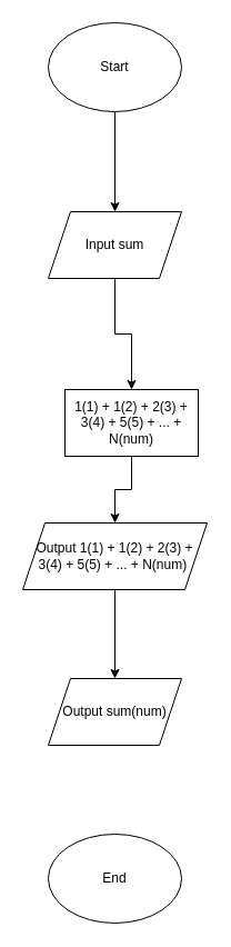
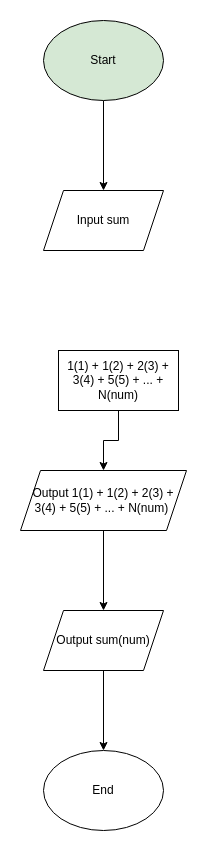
- <mxCell id="3" value="Start" style="ellipse;whiteSpace=wrap;html=1;" vertex="1" parent="1"><mxGeometry x="43" y="20" width="120" height="80" as="geometry" /></mxCell>
+ <mxCell id="3" value="Start" style="ellipse;whiteSpace=wrap;html=1;fillColor=#d5e8d4;" vertex="1" parent="1"><mxGeometry x="43" y="20" width="120" height="80" as="geometry" /></mxCell>
- <mxCell id="4" value="" style="edgeStyle=orthogonalEdgeStyle;rounded=0;orthogonalLoop=1;jettySize=auto;html=1;" edge="1" parent="1" source="5" target="7"><mxGeometry relative="1" as="geometry" /></mxCell>
+ <mxCell id="10" value="" style="edgeStyle=orthogonalEdgeStyle;rounded=0;orthogonalLoop=1;jettySize=auto;html=1;" edge="1" parent="1" source="11" target="12"><mxGeometry relative="1" as="geometry" /></mxCell>
